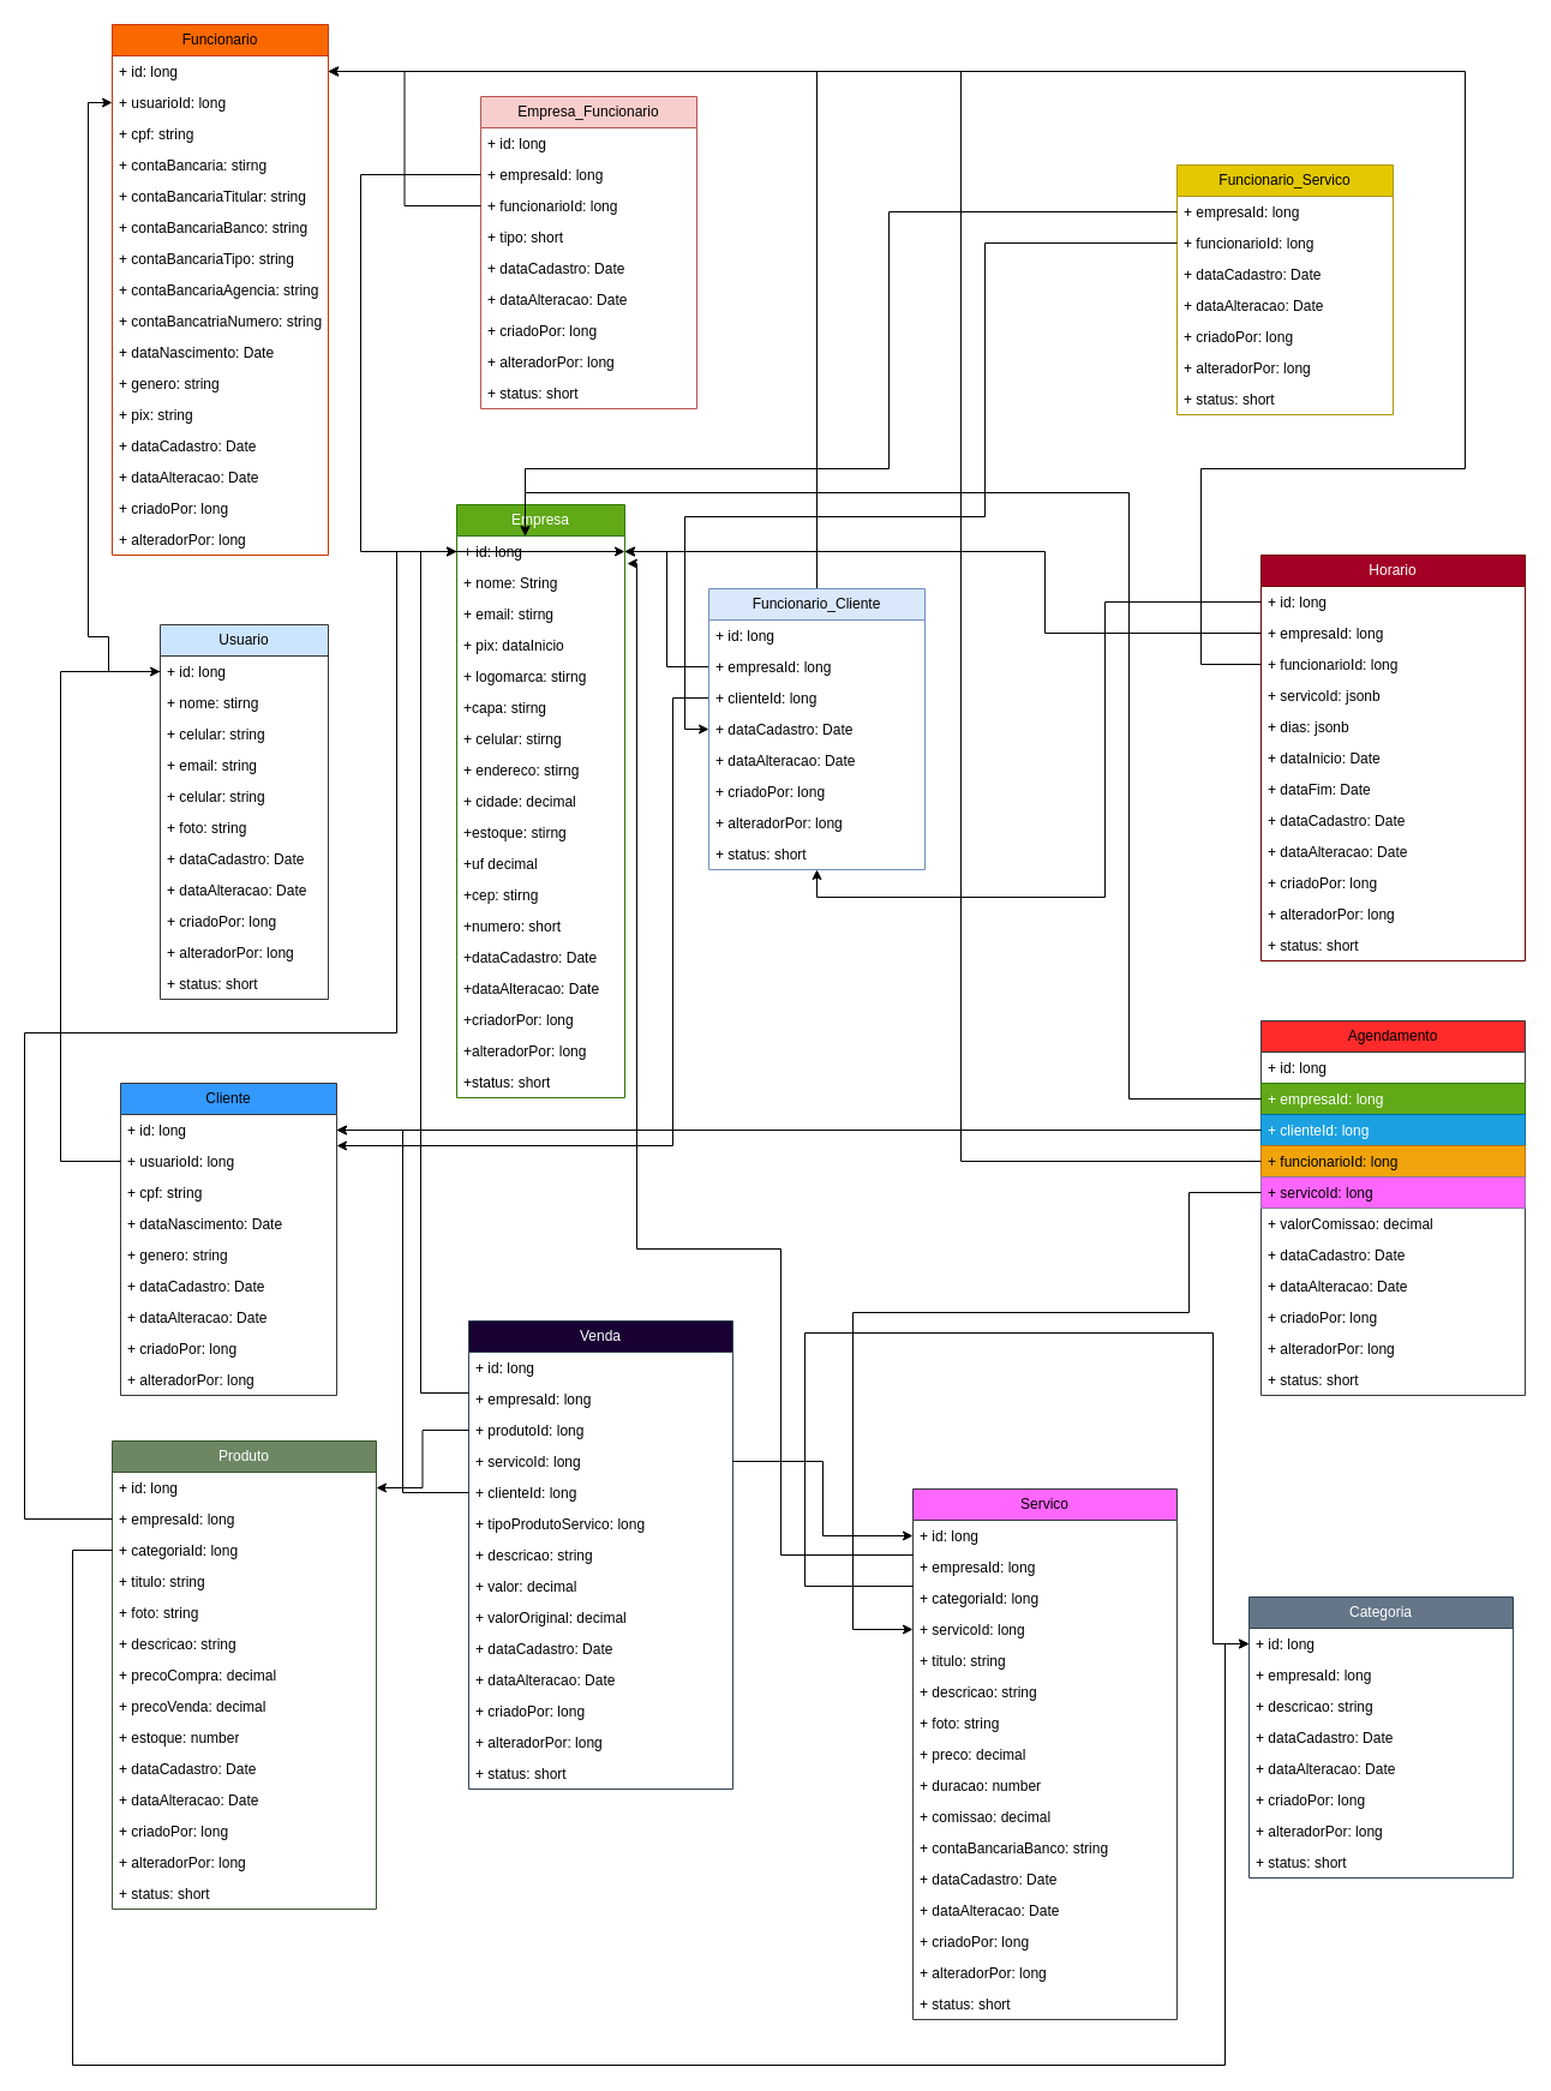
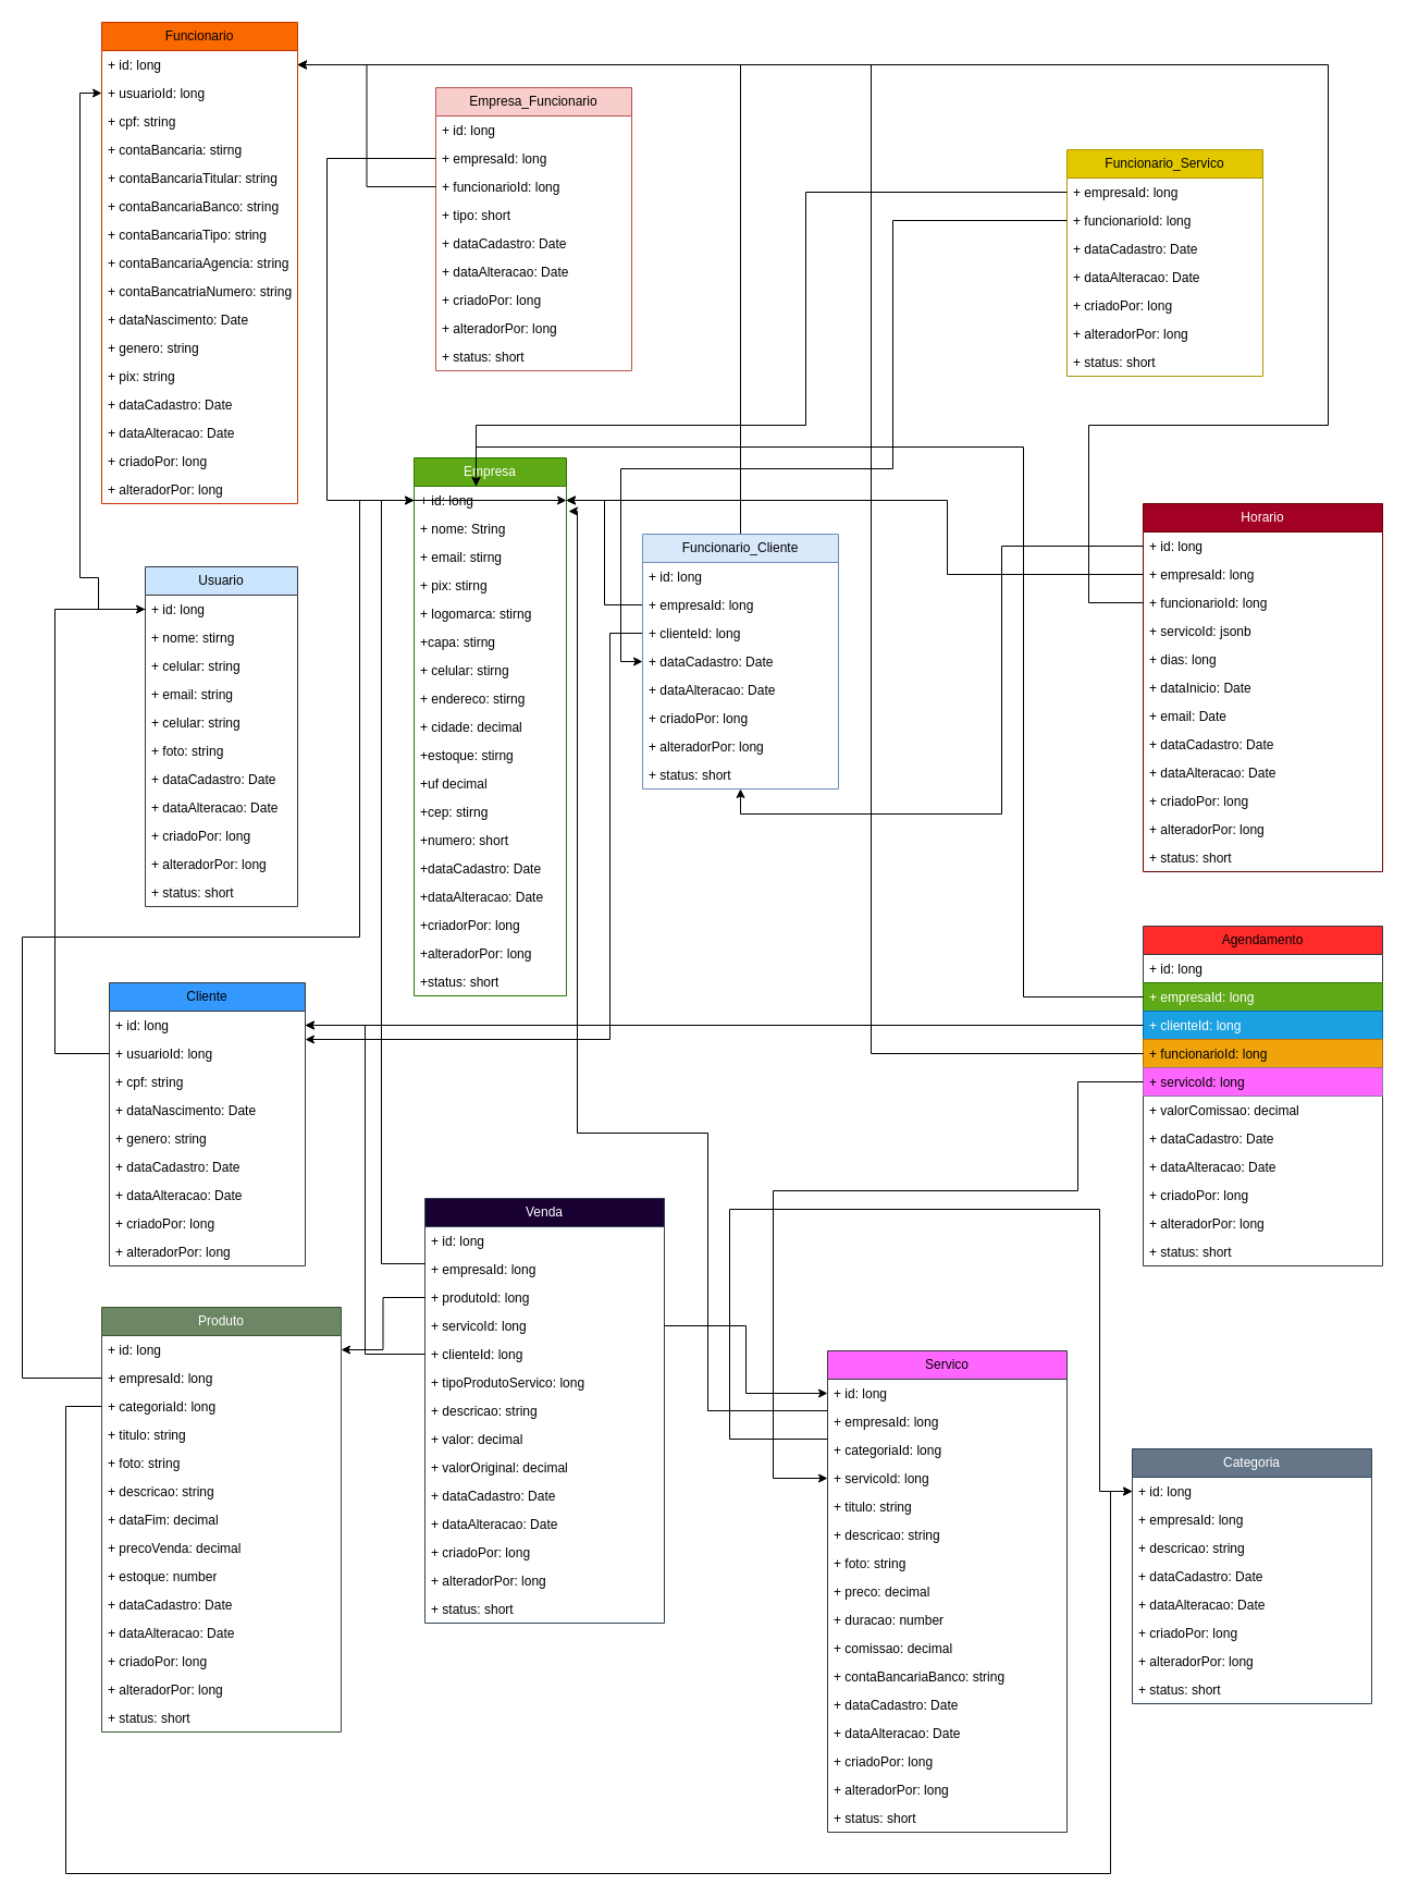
- <mxCell id="6" value="+ pix: dataInicio" style="text;strokeColor=none;fillColor=none;align=left;verticalAlign=top;spacingLeft=4;spacingRight=4;overflow=hidden;rotatable=0;points=[[0,0.5],[1,0.5]];portConstraint=eastwest;whiteSpace=wrap;html=1;" vertex="1" parent="2"><mxGeometry y="104" width="140" height="26" as="geometry" /></mxCell>
+ <mxCell id="6" value="+ pix: stirng" style="text;strokeColor=none;fillColor=none;align=left;verticalAlign=top;spacingLeft=4;spacingRight=4;overflow=hidden;rotatable=0;points=[[0,0.5],[1,0.5]];portConstraint=eastwest;whiteSpace=wrap;html=1;" vertex="1" parent="2"><mxGeometry y="104" width="140" height="26" as="geometry" /></mxCell>
- <mxCell id="72" value="+ dias:&amp;nbsp;jsonb" style="text;strokeColor=none;fillColor=none;align=left;verticalAlign=top;spacingLeft=4;spacingRight=4;overflow=hidden;rotatable=0;points=[[0,0.5],[1,0.5]];portConstraint=eastwest;whiteSpace=wrap;html=1;" vertex="1" parent="67"><mxGeometry y="130" width="220" height="26" as="geometry" /></mxCell>
+ <mxCell id="72" value="+ dias:&amp;nbsp;long" style="text;strokeColor=none;fillColor=none;align=left;verticalAlign=top;spacingLeft=4;spacingRight=4;overflow=hidden;rotatable=0;points=[[0,0.5],[1,0.5]];portConstraint=eastwest;whiteSpace=wrap;html=1;" vertex="1" parent="67"><mxGeometry y="130" width="220" height="26" as="geometry" /></mxCell>
- <mxCell id="74" value="+ dataFim: Date" style="text;strokeColor=none;fillColor=none;align=left;verticalAlign=top;spacingLeft=4;spacingRight=4;overflow=hidden;rotatable=0;points=[[0,0.5],[1,0.5]];portConstraint=eastwest;whiteSpace=wrap;html=1;" vertex="1" parent="67"><mxGeometry y="182" width="220" height="26" as="geometry" /></mxCell>
+ <mxCell id="74" value="+ email: Date" style="text;strokeColor=none;fillColor=none;align=left;verticalAlign=top;spacingLeft=4;spacingRight=4;overflow=hidden;rotatable=0;points=[[0,0.5],[1,0.5]];portConstraint=eastwest;whiteSpace=wrap;html=1;" vertex="1" parent="67"><mxGeometry y="182" width="220" height="26" as="geometry" /></mxCell>
- <mxCell id="139" value="+ precoCompra: decimal" style="text;strokeColor=none;fillColor=none;align=left;verticalAlign=top;spacingLeft=4;spacingRight=4;overflow=hidden;rotatable=0;points=[[0,0.5],[1,0.5]];portConstraint=eastwest;whiteSpace=wrap;html=1;" vertex="1" parent="132"><mxGeometry y="182" width="220" height="26" as="geometry" /></mxCell>
+ <mxCell id="139" value="+ dataFim: decimal" style="text;strokeColor=none;fillColor=none;align=left;verticalAlign=top;spacingLeft=4;spacingRight=4;overflow=hidden;rotatable=0;points=[[0,0.5],[1,0.5]];portConstraint=eastwest;whiteSpace=wrap;html=1;" vertex="1" parent="132"><mxGeometry y="182" width="220" height="26" as="geometry" /></mxCell>
